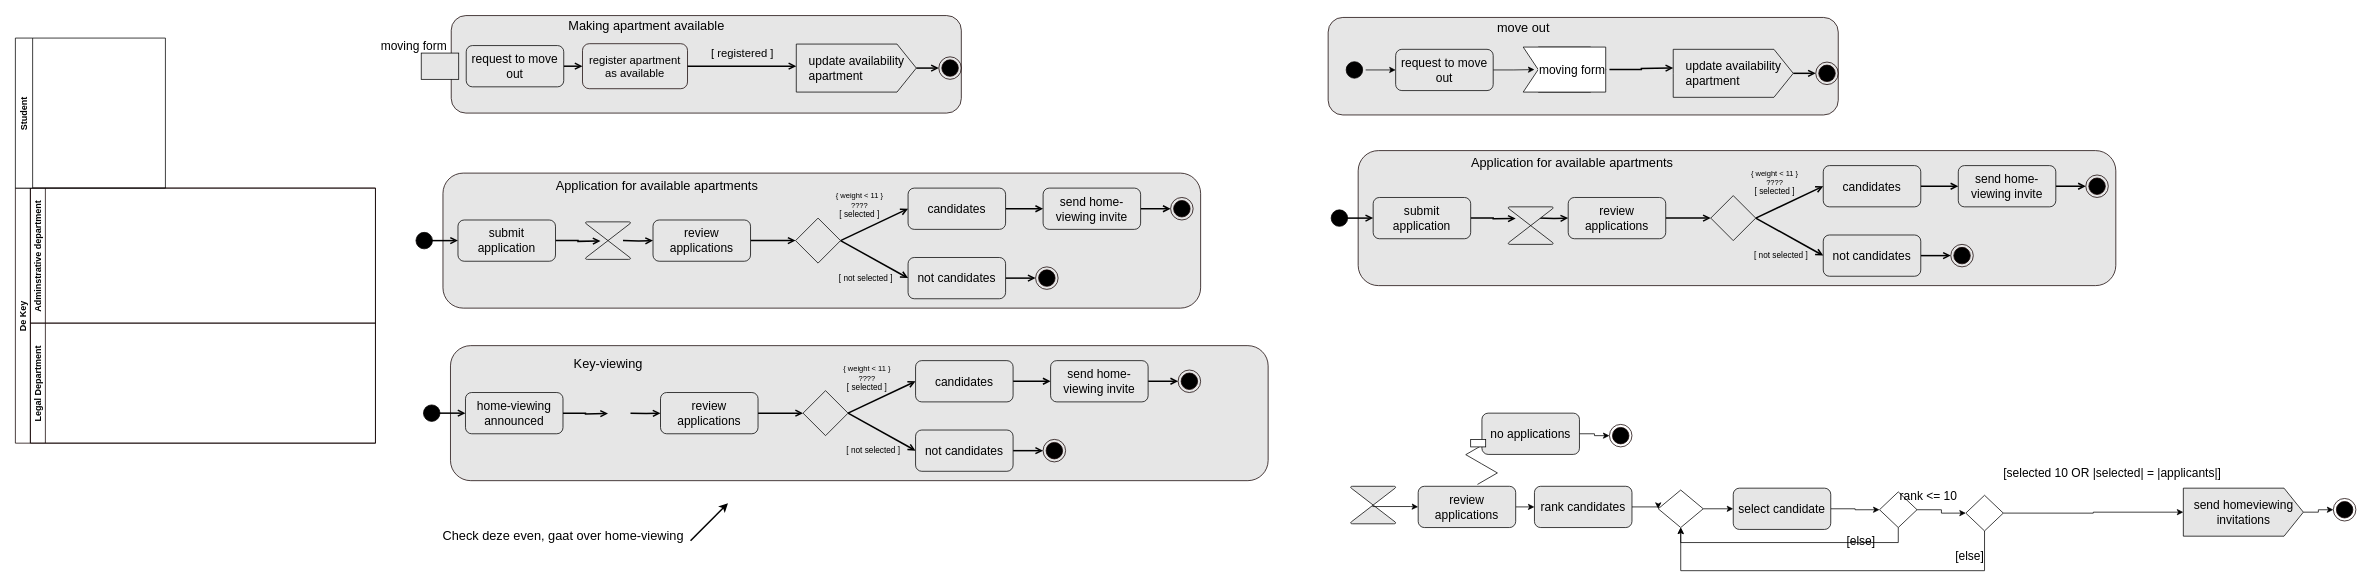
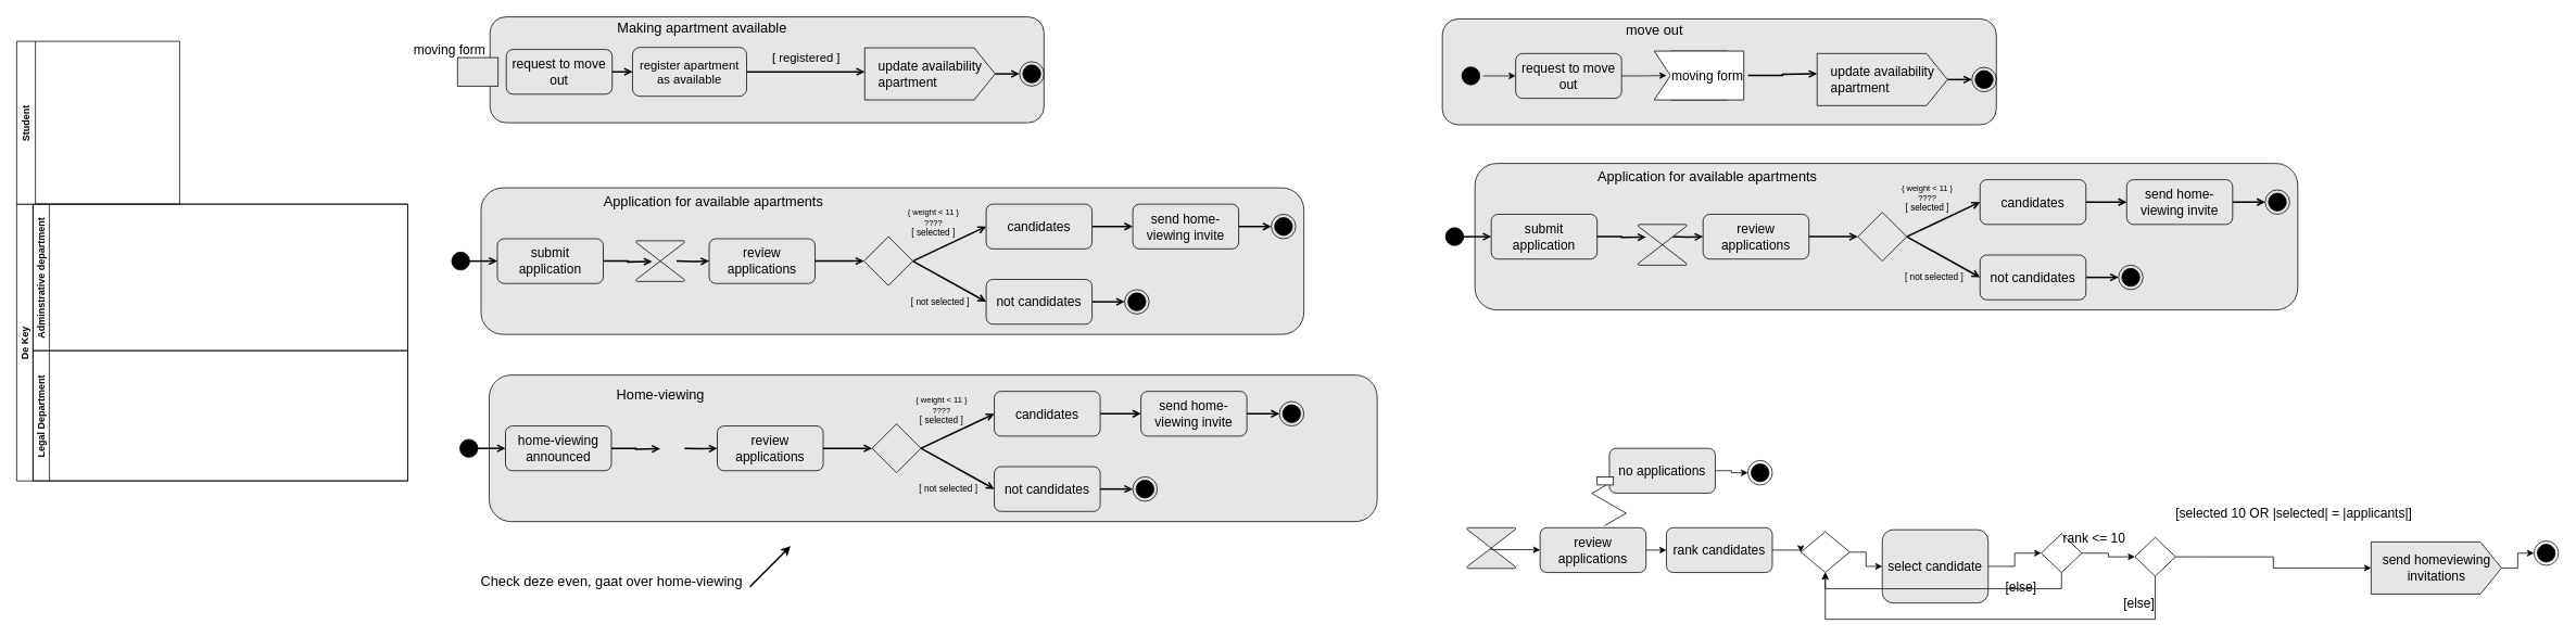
- <mxCell id="66" value="Key-viewing" style="text;html=1;align=center;verticalAlign=middle;resizable=0;points=[];autosize=1;strokeColor=none;fillColor=none;fontSize=17;" parent="1" vertex="1"><mxGeometry x="750" y="470" width="120" height="30" as="geometry" /></mxCell>
+ <mxCell id="66" value="Home-viewing" style="text;html=1;align=center;verticalAlign=middle;resizable=0;points=[];autosize=1;strokeColor=none;fillColor=none;fontSize=17;" parent="1" vertex="1"><mxGeometry x="750" y="470" width="120" height="30" as="geometry" /></mxCell>
- <mxCell id="116" value="select candidate" style="rounded=1;whiteSpace=wrap;html=1;labelBackgroundColor=none;fontSize=16;fillColor=#E6E6E6;" vertex="1" parent="1"><mxGeometry x="2310" y="650" width="130" height="55" as="geometry" /></mxCell>
+ <mxCell id="116" value="select candidate" style="rounded=1;whiteSpace=wrap;html=1;labelBackgroundColor=none;fontSize=16;fillColor=#E6E6E6;" vertex="1" parent="1"><mxGeometry x="2310" y="650" width="130" height="90" as="geometry" /></mxCell>
- <mxCell id="122" value="&lt;div&gt;send homeviewing &lt;br&gt;&lt;/div&gt;&lt;div&gt;invitations&lt;/div&gt;" style="html=1;shadow=0;dashed=0;align=center;verticalAlign=middle;shape=mxgraph.arrows2.arrow;dy=0;dx=25.76;notch=0;labelBackgroundColor=none;fontSize=16;fillColor=#E6E6E6;" vertex="1" parent="1"><mxGeometry x="2910" y="650" width="160" height="64" as="geometry" /></mxCell>
+ <mxCell id="122" value="&lt;div&gt;send homeviewing &lt;br&gt;&lt;/div&gt;&lt;div&gt;invitations&lt;/div&gt;" style="html=1;shadow=0;dashed=0;align=center;verticalAlign=middle;shape=mxgraph.arrows2.arrow;dy=0;dx=25.76;notch=0;labelBackgroundColor=none;fontSize=16;fillColor=#E6E6E6;" vertex="1" parent="1"><mxGeometry x="2910" y="665" width="160" height="64" as="geometry" /></mxCell>
